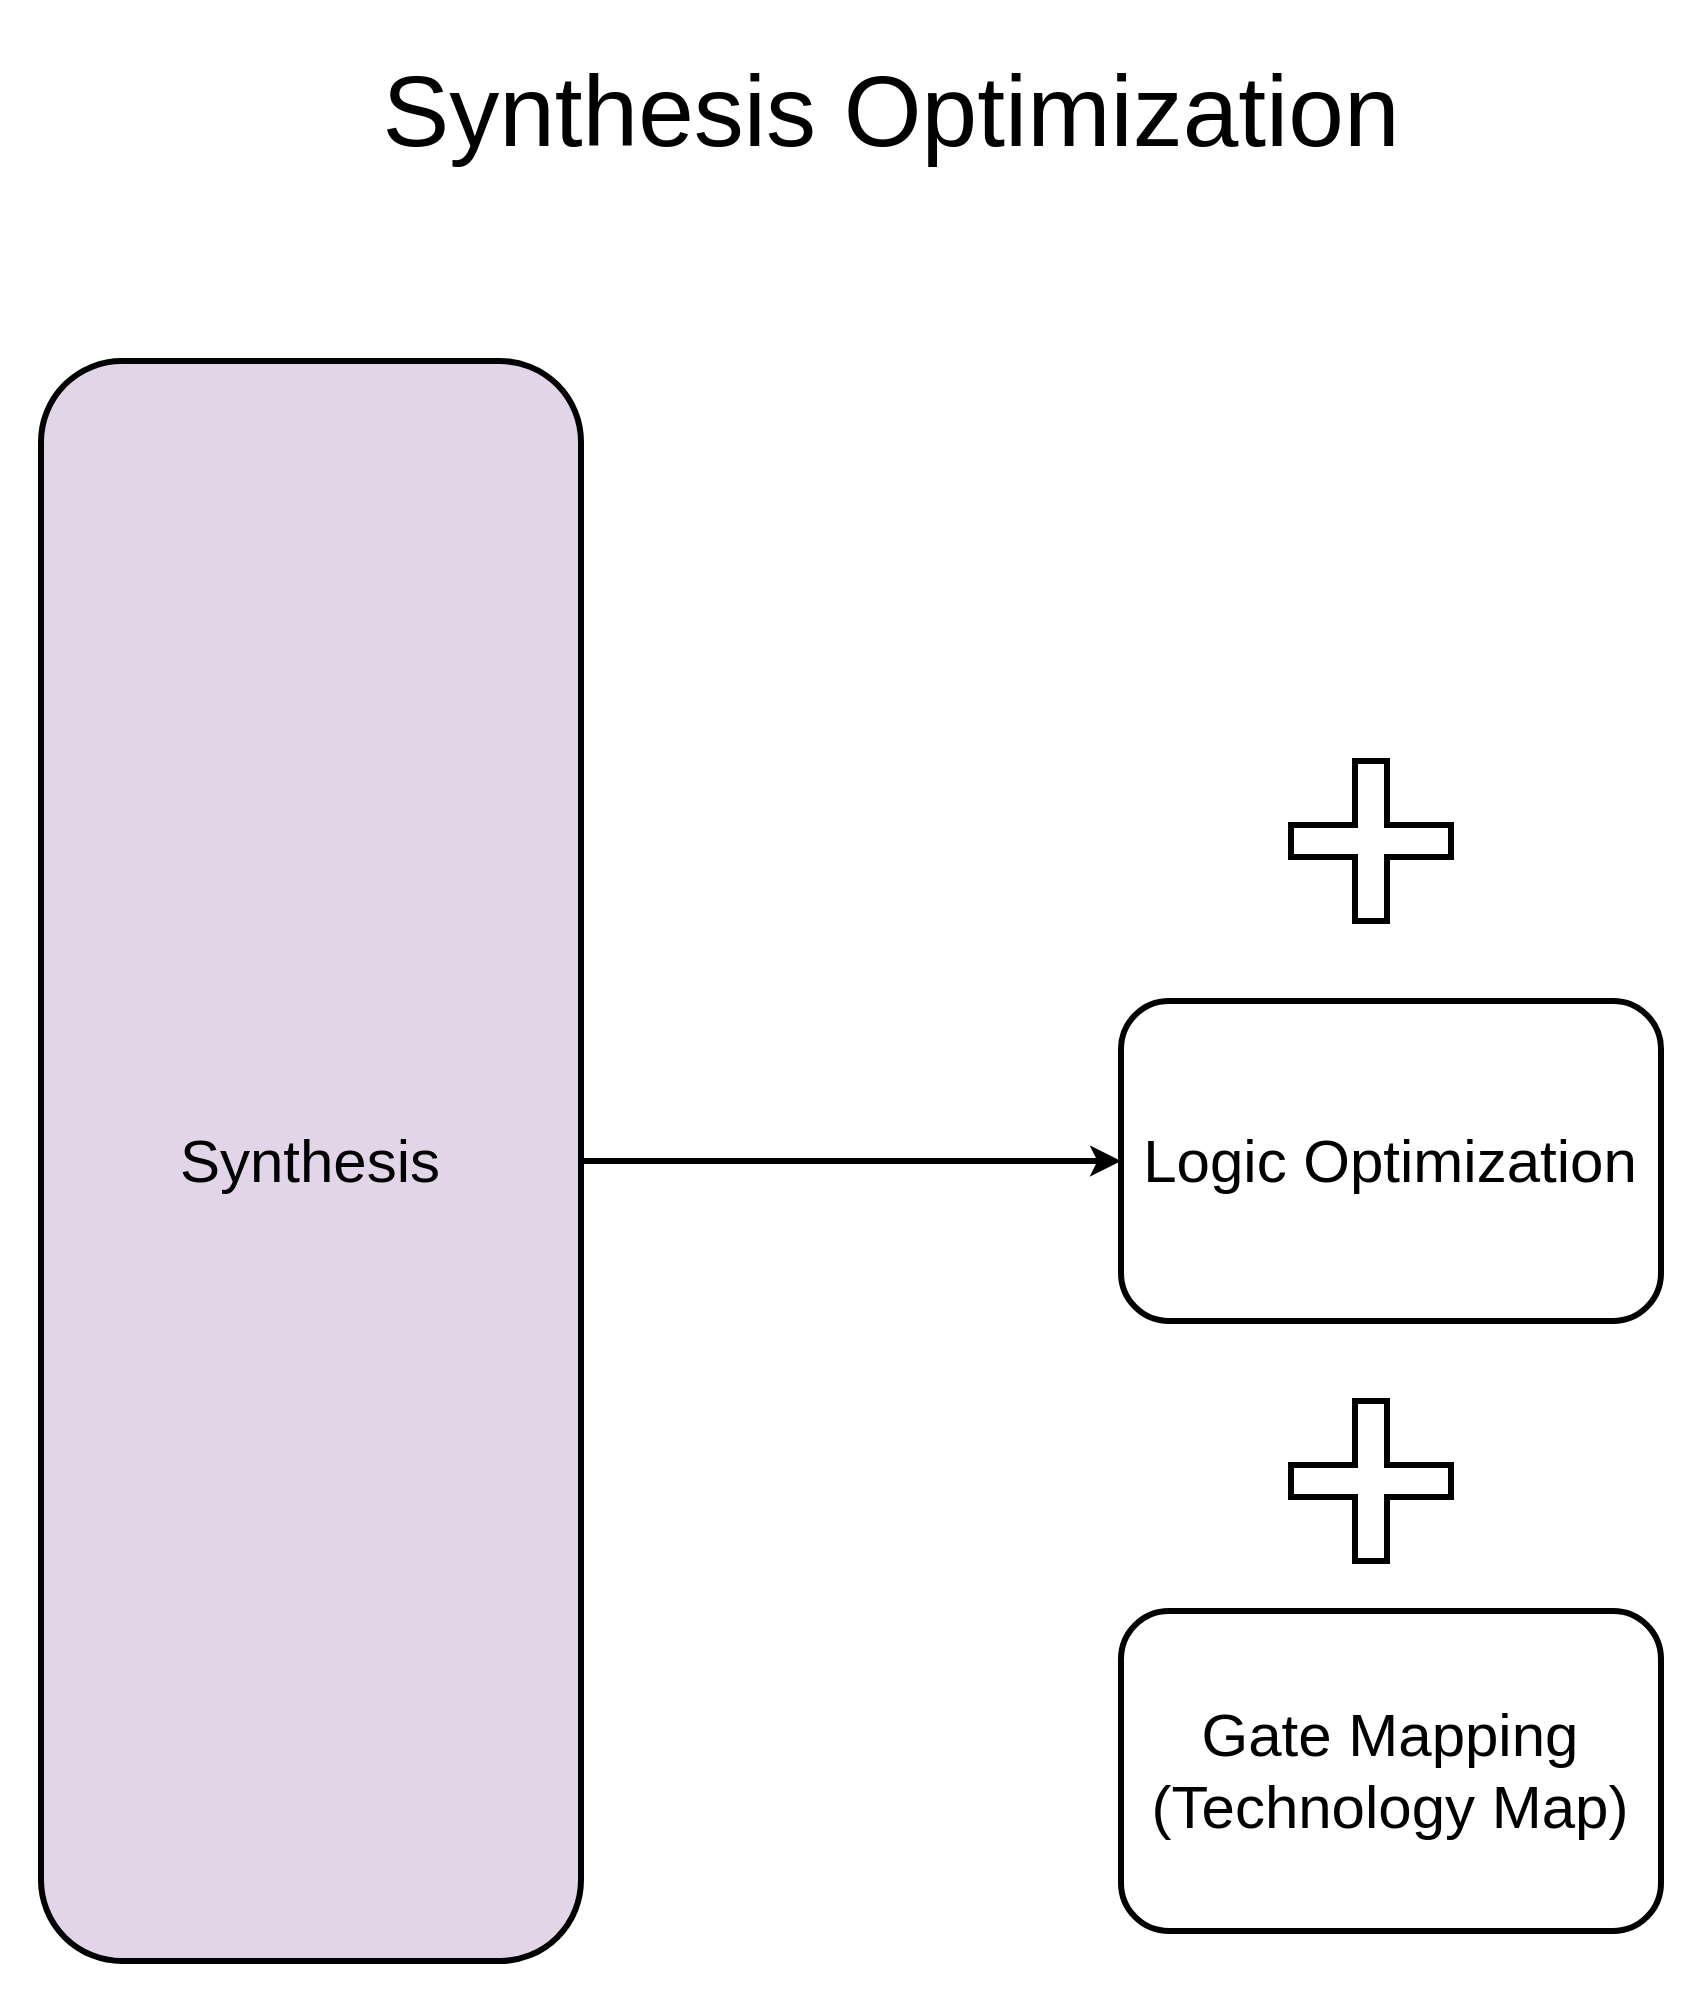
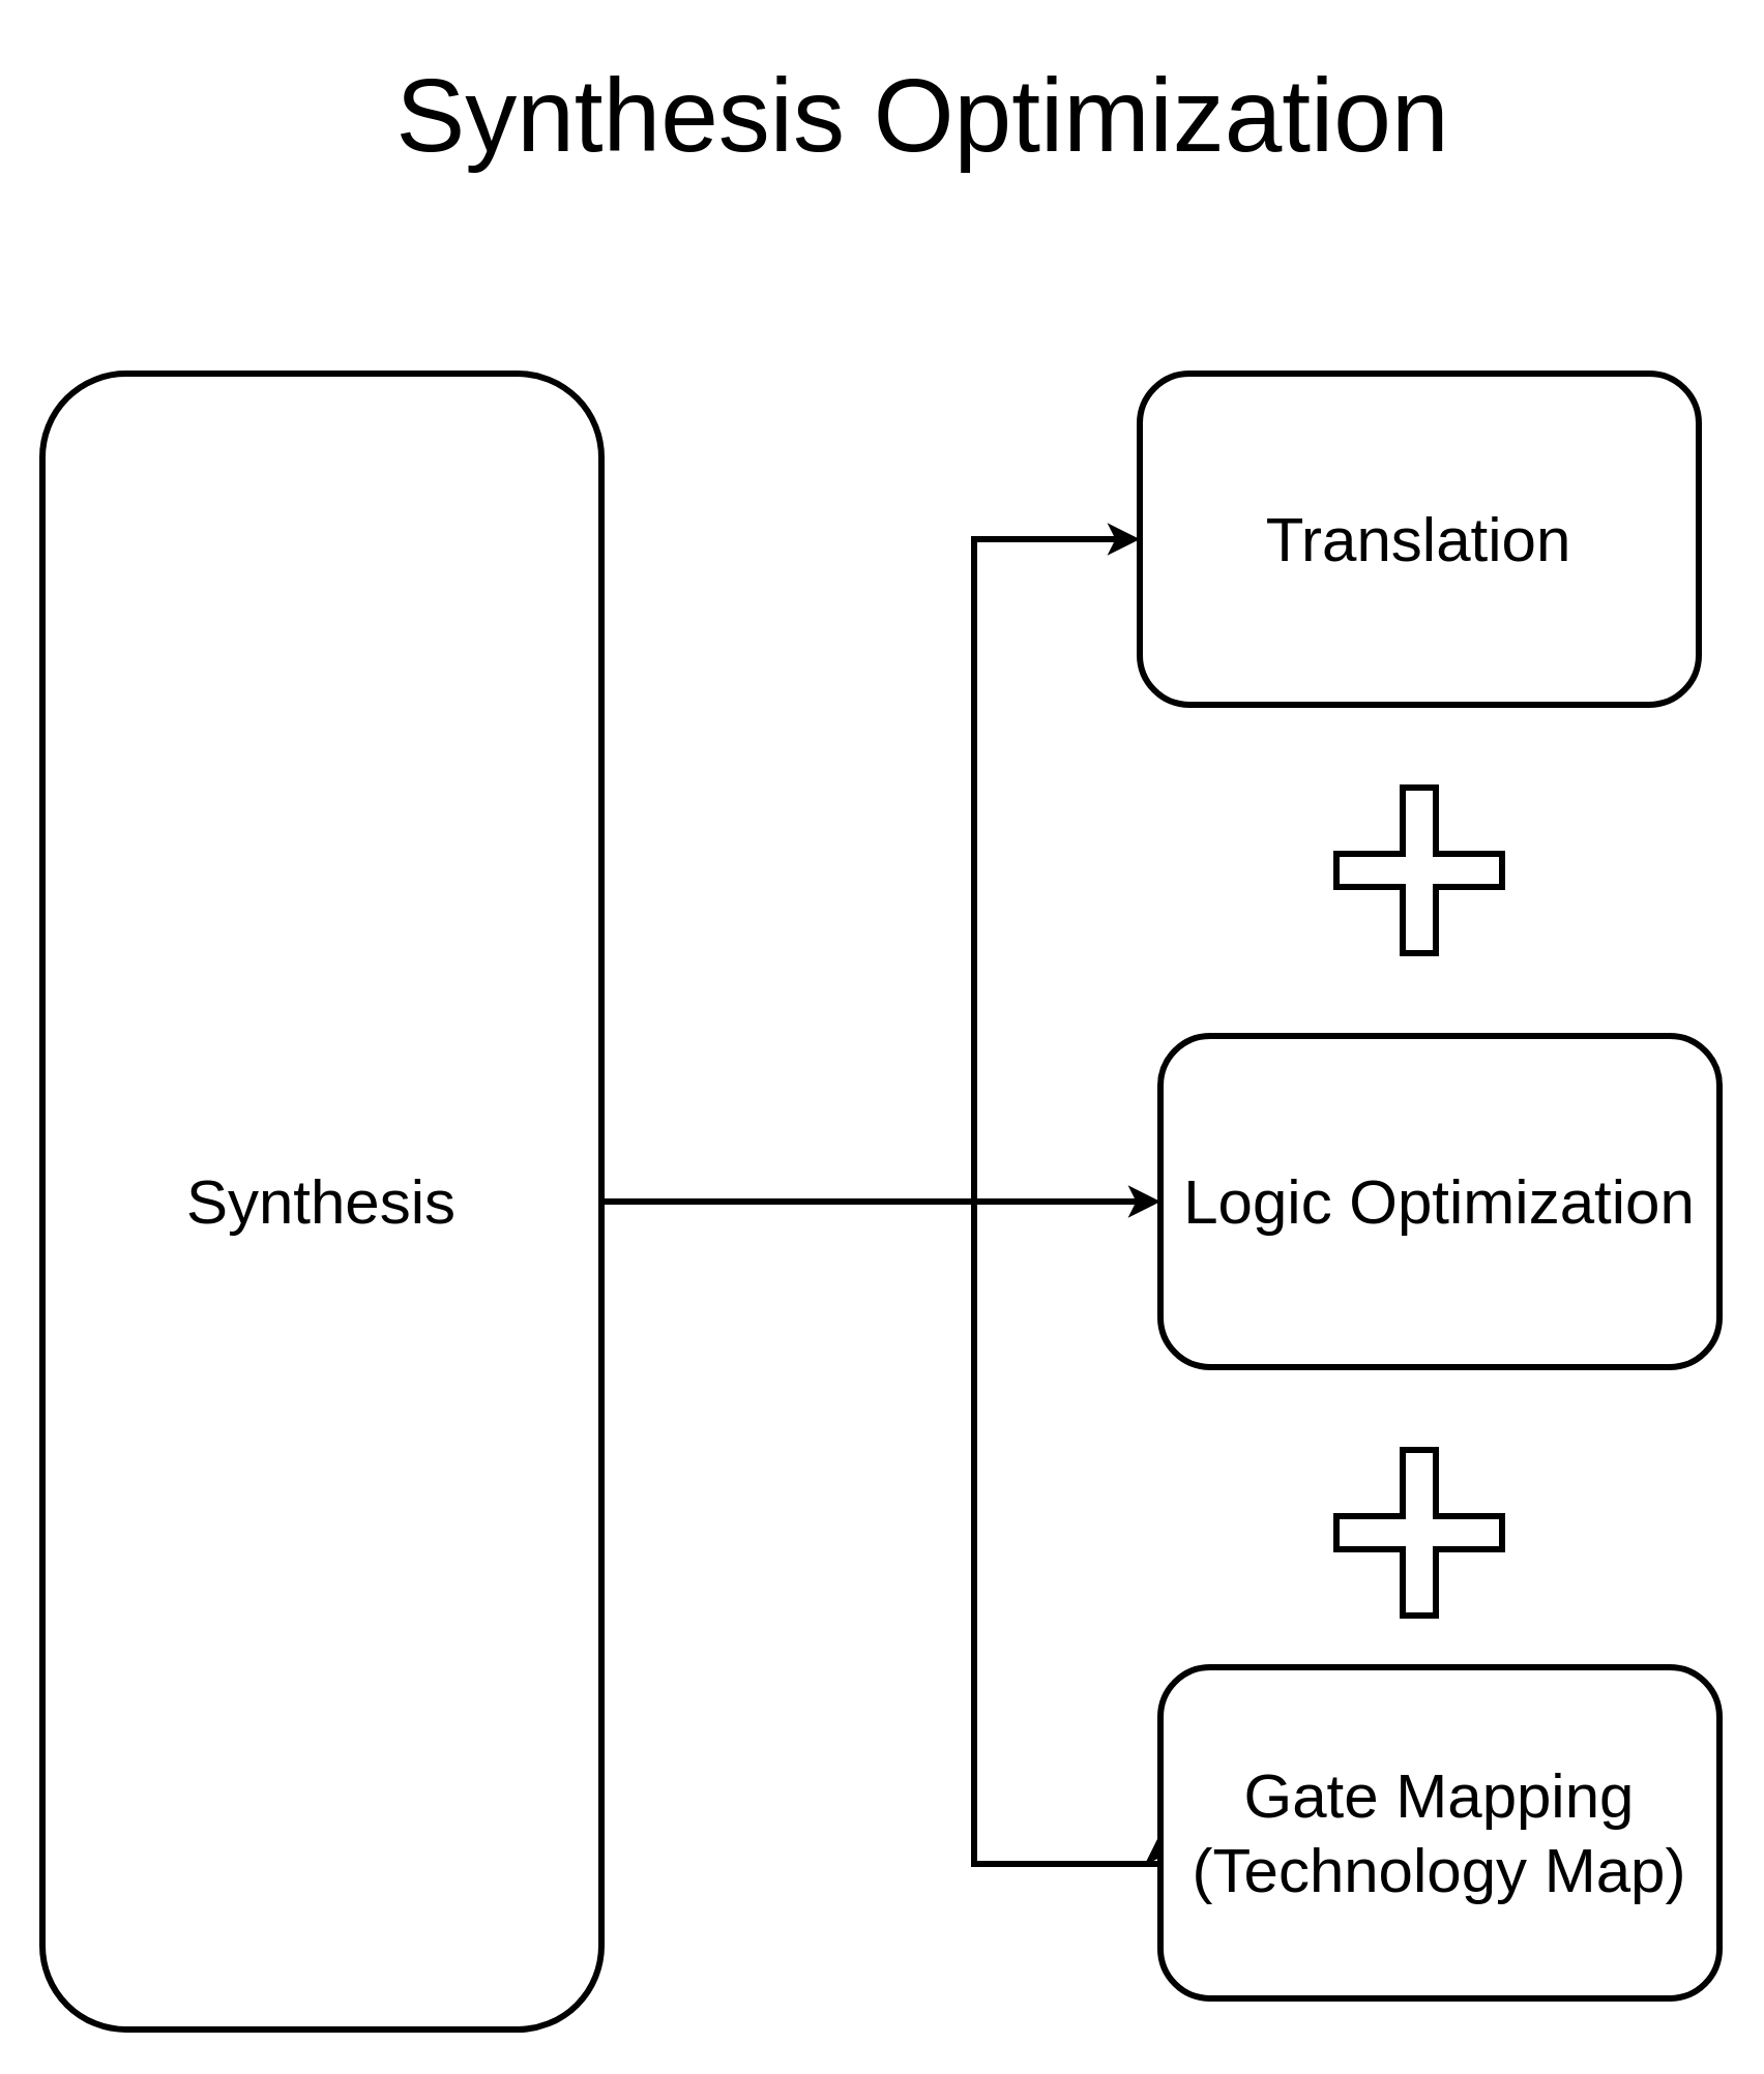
+ <mxCell id="6" value="Translation" style="rounded=1;whiteSpace=wrap;html=1;fontSize=30;strokeWidth=3;" vertex="1" parent="1"><mxGeometry x="550" y="180" width="270" height="160" as="geometry" /></mxCell>
+ <mxCell id="2" style="edgeStyle=orthogonalEdgeStyle;rounded=0;orthogonalLoop=1;jettySize=auto;html=1;exitX=1;exitY=0.5;exitDx=0;exitDy=0;entryX=0;entryY=0.5;entryDx=0;entryDy=0;strokeWidth=3;" edge="1" parent="1" source="5" target="6"><mxGeometry relative="1" as="geometry"><Array as="points"><mxPoint x="290" y="580" /><mxPoint x="470" y="580" /><mxPoint x="470" y="260" /></Array></mxGeometry></mxCell>
- <mxCell id="5" value="Synthesis" style="rounded=1;whiteSpace=wrap;html=1;fontSize=30;strokeWidth=3;fillColor=#e1d5e7;" vertex="1" parent="1"><mxGeometry x="20" y="180" width="270" height="800" as="geometry" /></mxCell>
+ <mxCell id="5" value="Synthesis" style="rounded=1;whiteSpace=wrap;html=1;fontSize=30;strokeWidth=3;" vertex="1" parent="1"><mxGeometry x="20" y="180" width="270" height="800" as="geometry" /></mxCell>
+ <mxCell id="4" style="edgeStyle=orthogonalEdgeStyle;rounded=0;orthogonalLoop=1;jettySize=auto;html=1;exitX=1;exitY=0.5;exitDx=0;exitDy=0;entryX=0;entryY=0.5;entryDx=0;entryDy=0;strokeWidth=3;" edge="1" parent="1" source="5" target="8"><mxGeometry relative="1" as="geometry"><Array as="points"><mxPoint x="290" y="580" /><mxPoint x="470" y="580" /><mxPoint x="470" y="900" /></Array></mxGeometry></mxCell>
